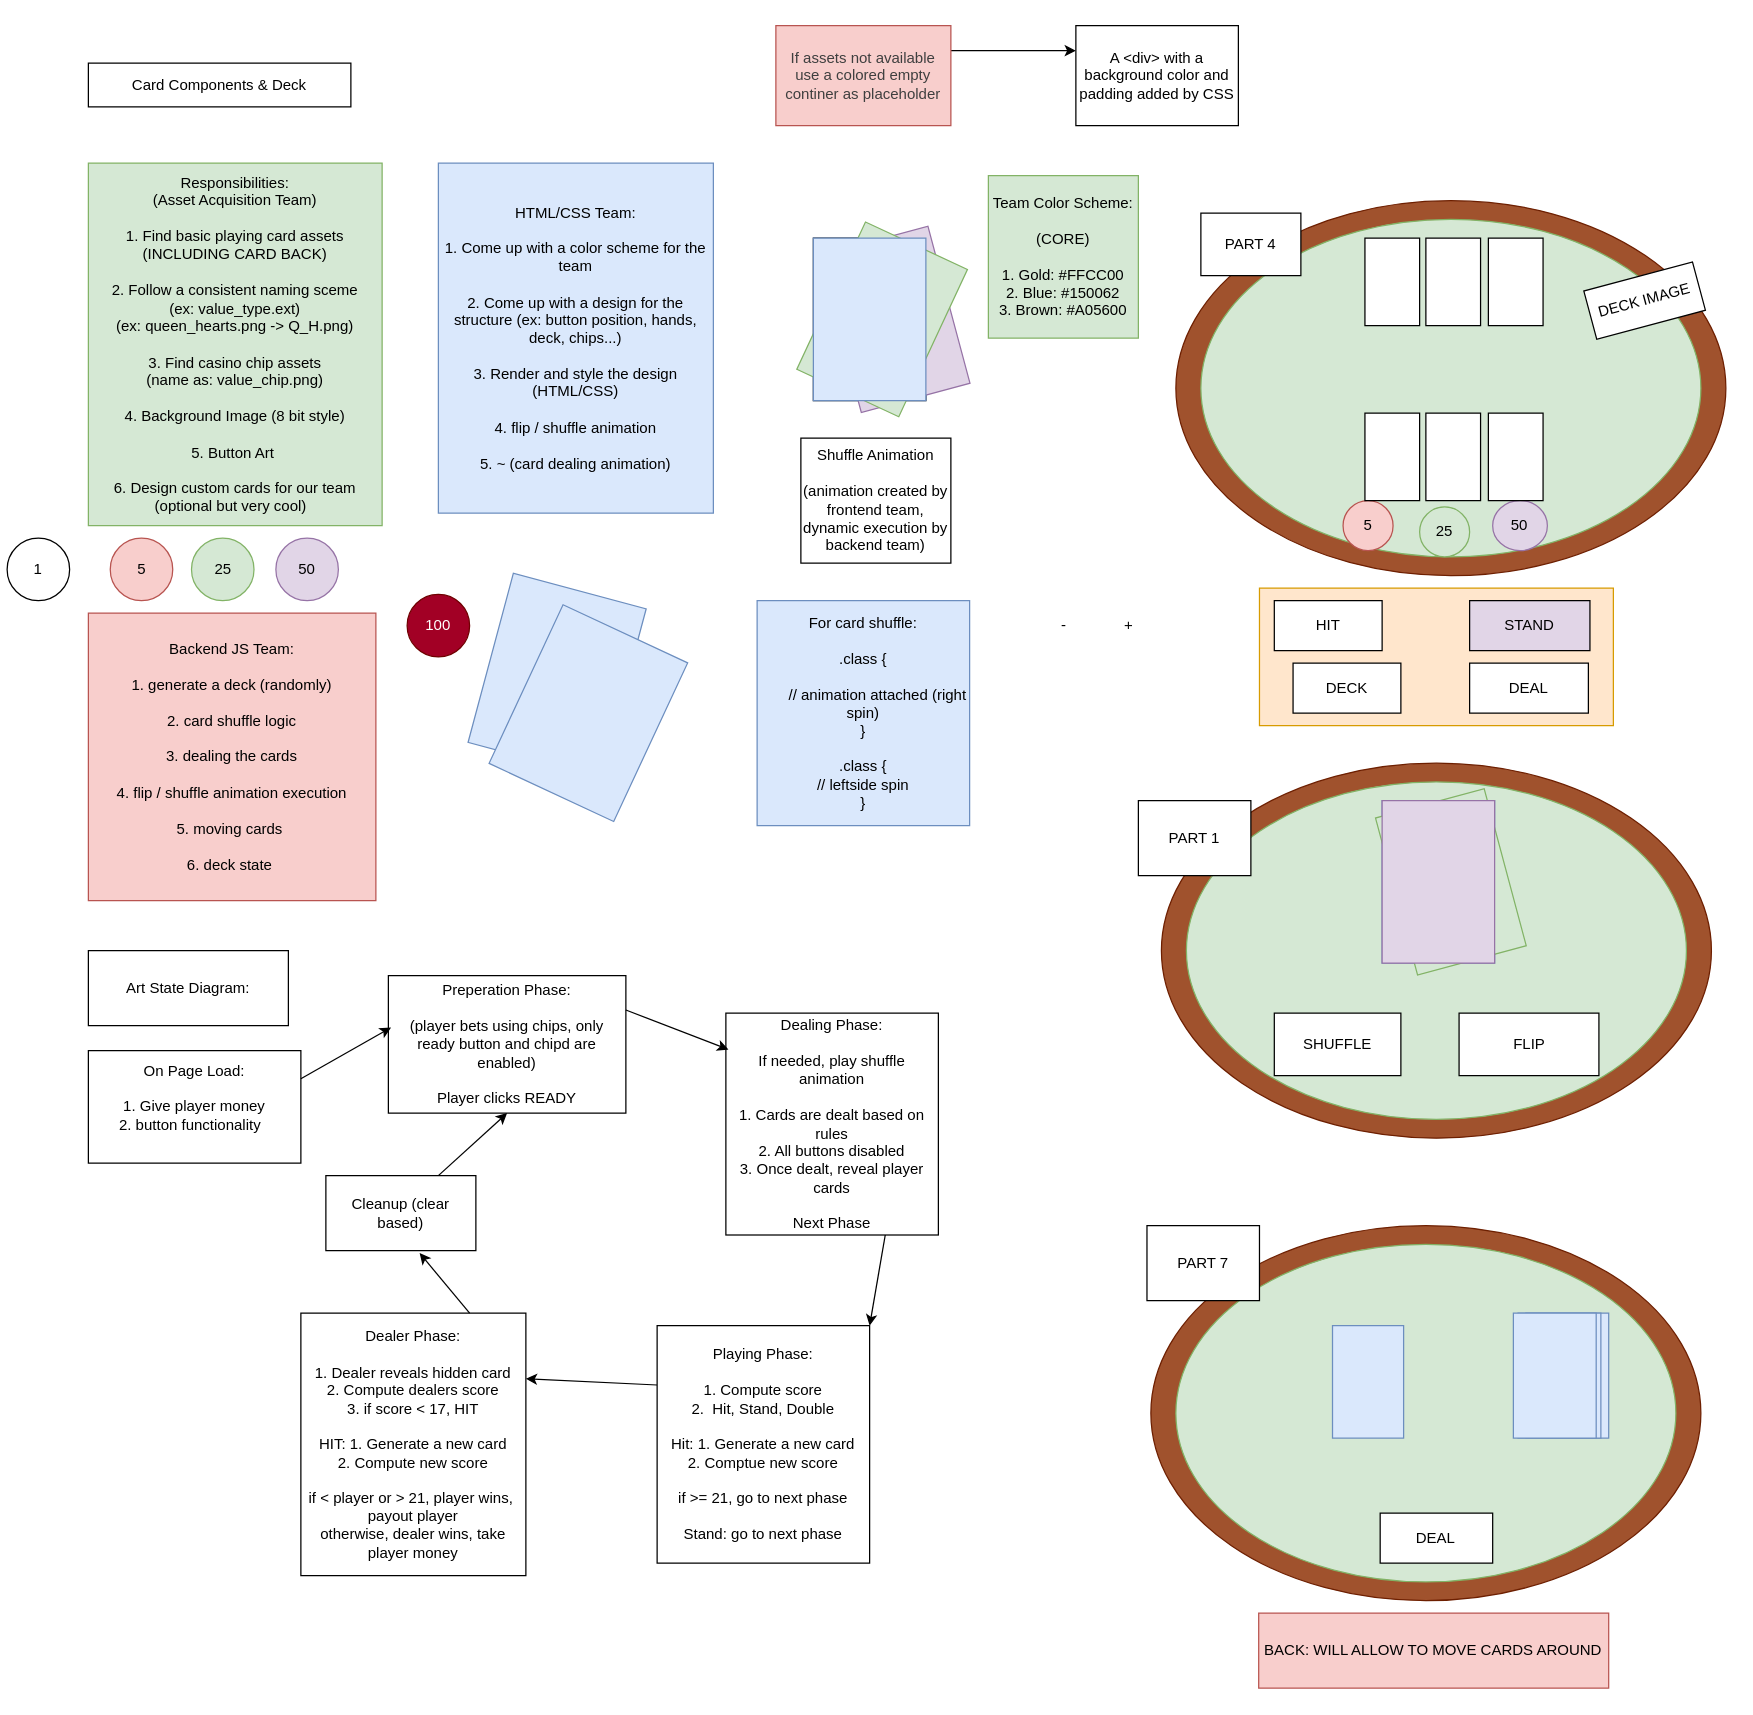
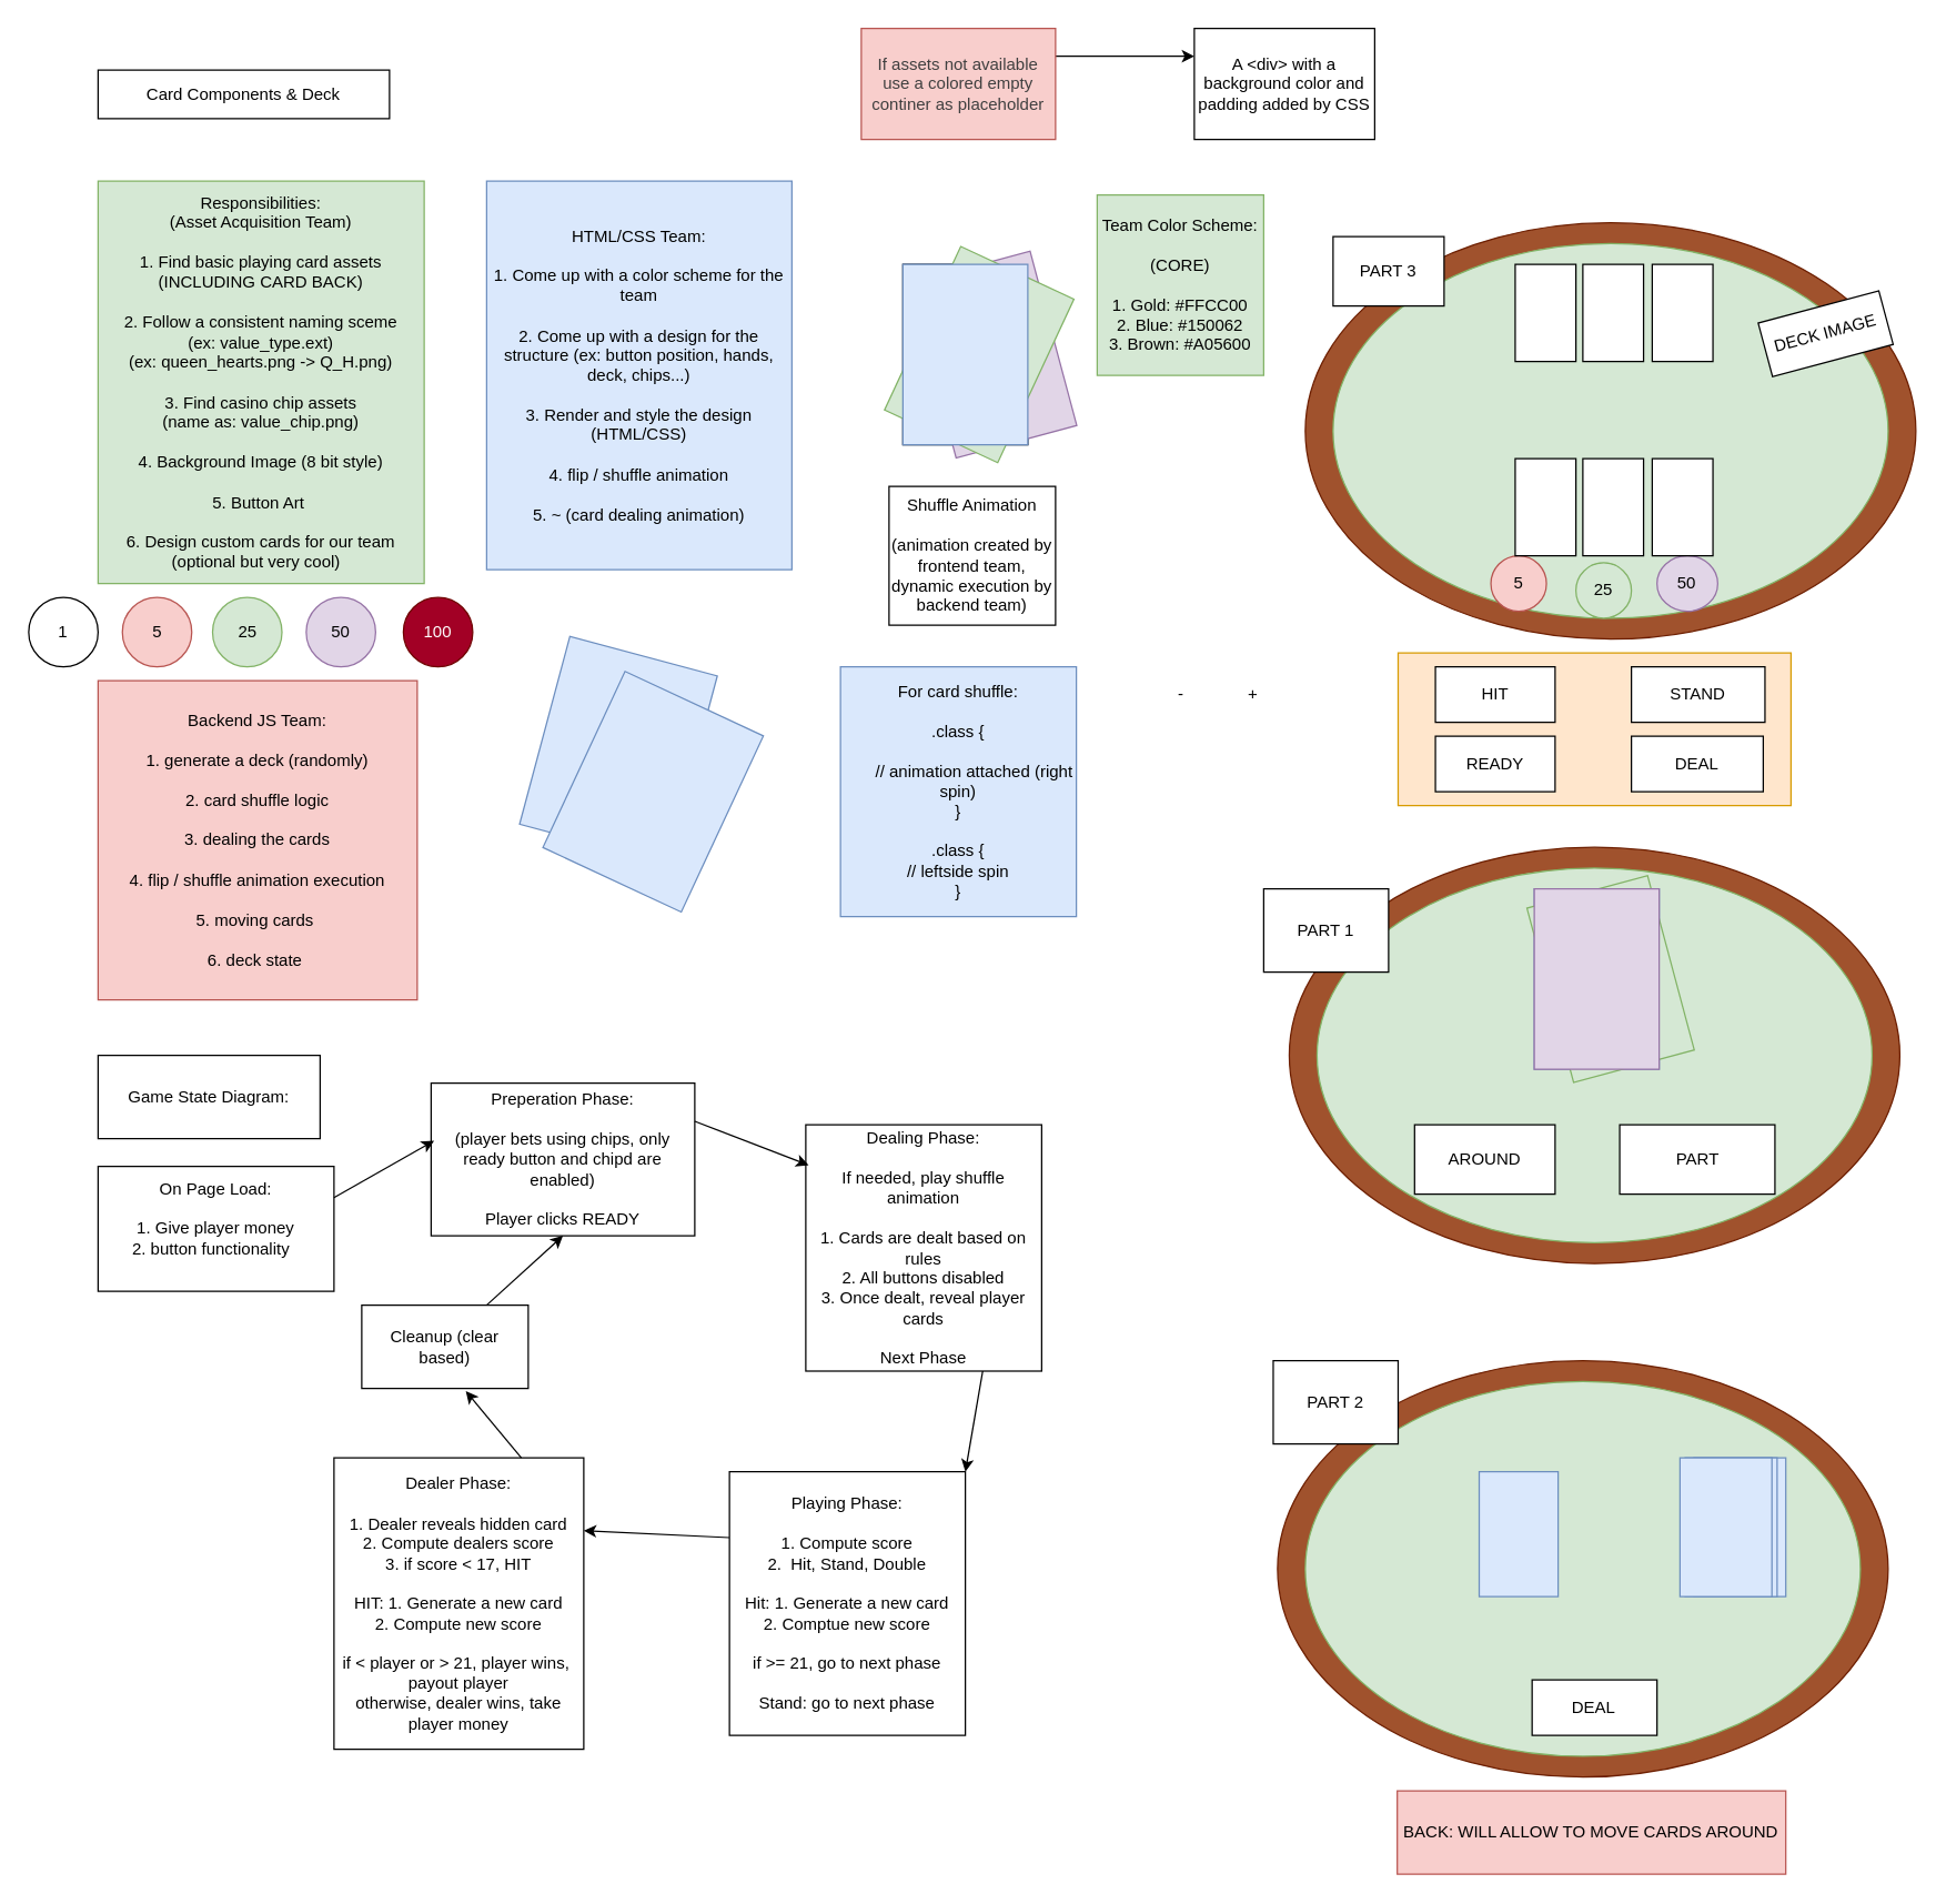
- <mxCell id="68" value="PART 4" style="whiteSpace=wrap;html=1;" parent="1" vertex="1"><mxGeometry x="960" y="170" width="80" height="50" as="geometry" /></mxCell>
+ <mxCell id="68" value="PART 3" style="whiteSpace=wrap;html=1;" parent="1" vertex="1"><mxGeometry x="960" y="170" width="80" height="50" as="geometry" /></mxCell>
- <mxCell id="69" value="1" style="ellipse;whiteSpace=wrap;html=1;" vertex="1" parent="1"><mxGeometry x="5" y="430" width="50" height="50" as="geometry" /></mxCell>
+ <mxCell id="69" value="1" style="ellipse;whiteSpace=wrap;html=1;" vertex="1" parent="1"><mxGeometry x="20" y="430" width="50" height="50" as="geometry" /></mxCell>
- <mxCell id="70" value="100" style="ellipse;whiteSpace=wrap;html=1;fillColor=#a20025;strokeColor=#6F0000;fontColor=#ffffff;" vertex="1" parent="1"><mxGeometry x="325" y="475" width="50" height="50" as="geometry" /></mxCell>
+ <mxCell id="70" value="100" style="ellipse;whiteSpace=wrap;html=1;fillColor=#a20025;strokeColor=#6F0000;fontColor=#ffffff;" vertex="1" parent="1"><mxGeometry x="290" y="430" width="50" height="50" as="geometry" /></mxCell>
- <mxCell id="44" value="HIT" style="whiteSpace=wrap;html=1;" parent="1" vertex="1"><mxGeometry x="1018.75" y="480" width="86.25" height="40" as="geometry" /></mxCell>
+ <mxCell id="44" value="HIT" style="whiteSpace=wrap;html=1;" parent="1" vertex="1"><mxGeometry x="1033.75" y="480" width="86.25" height="40" as="geometry" /></mxCell>
- <mxCell id="45" value="STAND" style="whiteSpace=wrap;html=1;fillColor=#e1d5e7;" parent="1" vertex="1"><mxGeometry x="1175" y="480" width="96.25" height="40" as="geometry" /></mxCell>
+ <mxCell id="45" value="STAND" style="whiteSpace=wrap;html=1;" parent="1" vertex="1"><mxGeometry x="1175" y="480" width="96.25" height="40" as="geometry" /></mxCell>
- <mxCell id="46" value="DECK" style="whiteSpace=wrap;html=1;" parent="1" vertex="1"><mxGeometry x="1033.75" y="530" width="86.25" height="40" as="geometry" /></mxCell>
+ <mxCell id="46" value="READY" style="whiteSpace=wrap;html=1;" parent="1" vertex="1"><mxGeometry x="1033.75" y="530" width="86.25" height="40" as="geometry" /></mxCell>
- <mxCell id="19" value="Art State Diagram:" style="whiteSpace=wrap;html=1;" parent="1" vertex="1"><mxGeometry x="70" y="760" width="160" height="60" as="geometry" /></mxCell>
+ <mxCell id="19" value="Game State Diagram:" style="whiteSpace=wrap;html=1;" parent="1" vertex="1"><mxGeometry x="70" y="760" width="160" height="60" as="geometry" /></mxCell>
- <mxCell id="53" value="SHUFFLE" style="whiteSpace=wrap;html=1;" parent="1" vertex="1"><mxGeometry x="1018.75" y="810" width="101.25" height="50" as="geometry" /></mxCell>
+ <mxCell id="53" value="AROUND" style="whiteSpace=wrap;html=1;" parent="1" vertex="1"><mxGeometry x="1018.75" y="810" width="101.25" height="50" as="geometry" /></mxCell>
- <mxCell id="54" value="FLIP" style="whiteSpace=wrap;html=1;" parent="1" vertex="1"><mxGeometry x="1166.56" y="810" width="111.87" height="50" as="geometry" /></mxCell>
+ <mxCell id="54" value="PART" style="whiteSpace=wrap;html=1;" parent="1" vertex="1"><mxGeometry x="1166.56" y="810" width="111.87" height="50" as="geometry" /></mxCell>
- <mxCell id="67" value="PART 7" style="whiteSpace=wrap;html=1;" parent="1" vertex="1"><mxGeometry x="916.88" y="980" width="90" height="60" as="geometry" /></mxCell>
+ <mxCell id="67" value="PART 2" style="whiteSpace=wrap;html=1;" parent="1" vertex="1"><mxGeometry x="916.88" y="980" width="90" height="60" as="geometry" /></mxCell>
